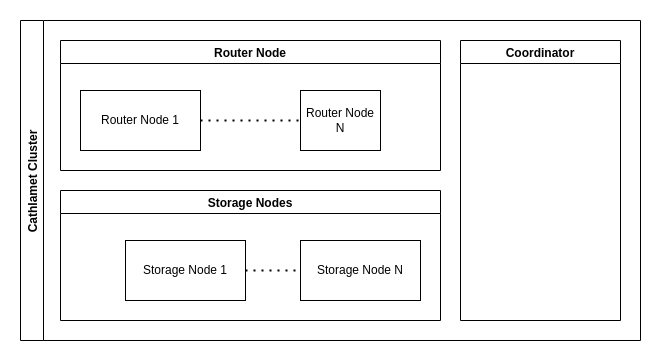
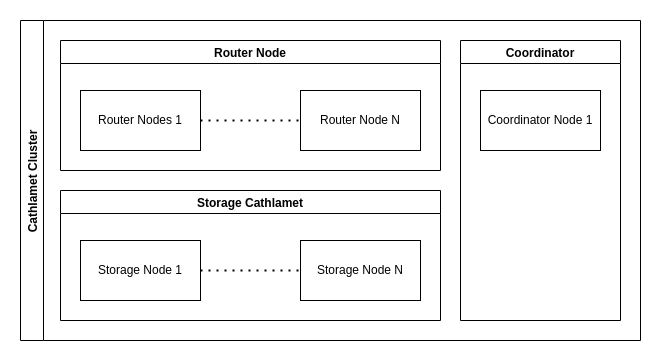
- <mxCell id="7" value="Router Node 1" style="rounded=0;whiteSpace=wrap;html=1;" vertex="1" parent="6"><mxGeometry x="20" y="50" width="120" height="60" as="geometry" /></mxCell>
+ <mxCell id="7" value="Router Nodes 1" style="rounded=0;whiteSpace=wrap;html=1;" vertex="1" parent="6"><mxGeometry x="20" y="50" width="120" height="60" as="geometry" /></mxCell>
- <mxCell id="8" value="Router Node N" style="rounded=0;whiteSpace=wrap;html=1;" vertex="1" parent="6"><mxGeometry x="240" y="50" width="80" height="60" as="geometry" /></mxCell>
+ <mxCell id="8" value="Router Node N" style="rounded=0;whiteSpace=wrap;html=1;" vertex="1" parent="6"><mxGeometry x="240" y="50" width="120" height="60" as="geometry" /></mxCell>
+ <mxCell id="11" value="Coordinator Node 1" style="rounded=0;whiteSpace=wrap;html=1;" vertex="1" parent="10"><mxGeometry x="20" y="50" width="120" height="60" as="geometry" /></mxCell>
- <mxCell id="2" value="Storage Nodes" style="swimlane;" vertex="1" parent="1"><mxGeometry x="60" y="190" width="380" height="130" as="geometry" /></mxCell>
+ <mxCell id="2" value="Storage Cathlamet" style="swimlane;" vertex="1" parent="1"><mxGeometry x="60" y="190" width="380" height="130" as="geometry" /></mxCell>
- <mxCell id="3" value="Storage Node 1" style="rounded=0;whiteSpace=wrap;html=1;" vertex="1" parent="2"><mxGeometry x="65" y="50" width="120" height="60" as="geometry" /></mxCell>
+ <mxCell id="3" value="Storage Node 1" style="rounded=0;whiteSpace=wrap;html=1;" vertex="1" parent="2"><mxGeometry x="20" y="50" width="120" height="60" as="geometry" /></mxCell>
